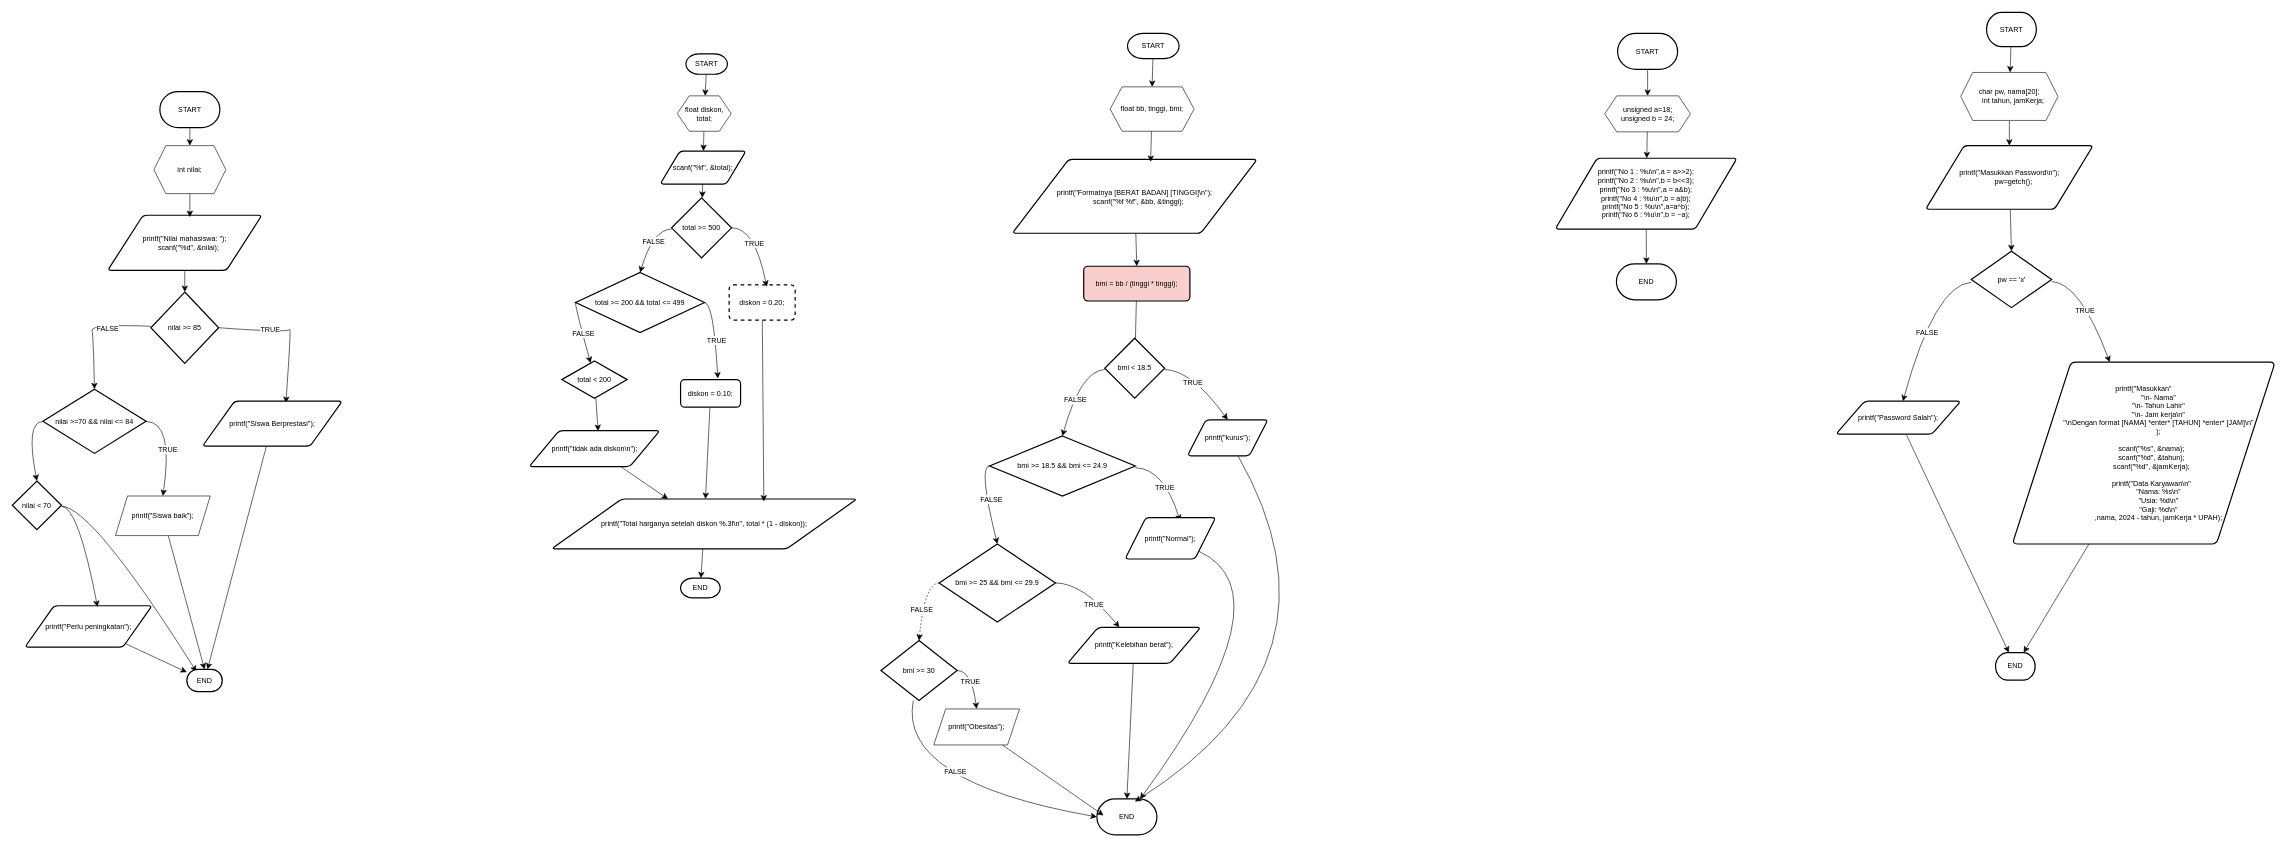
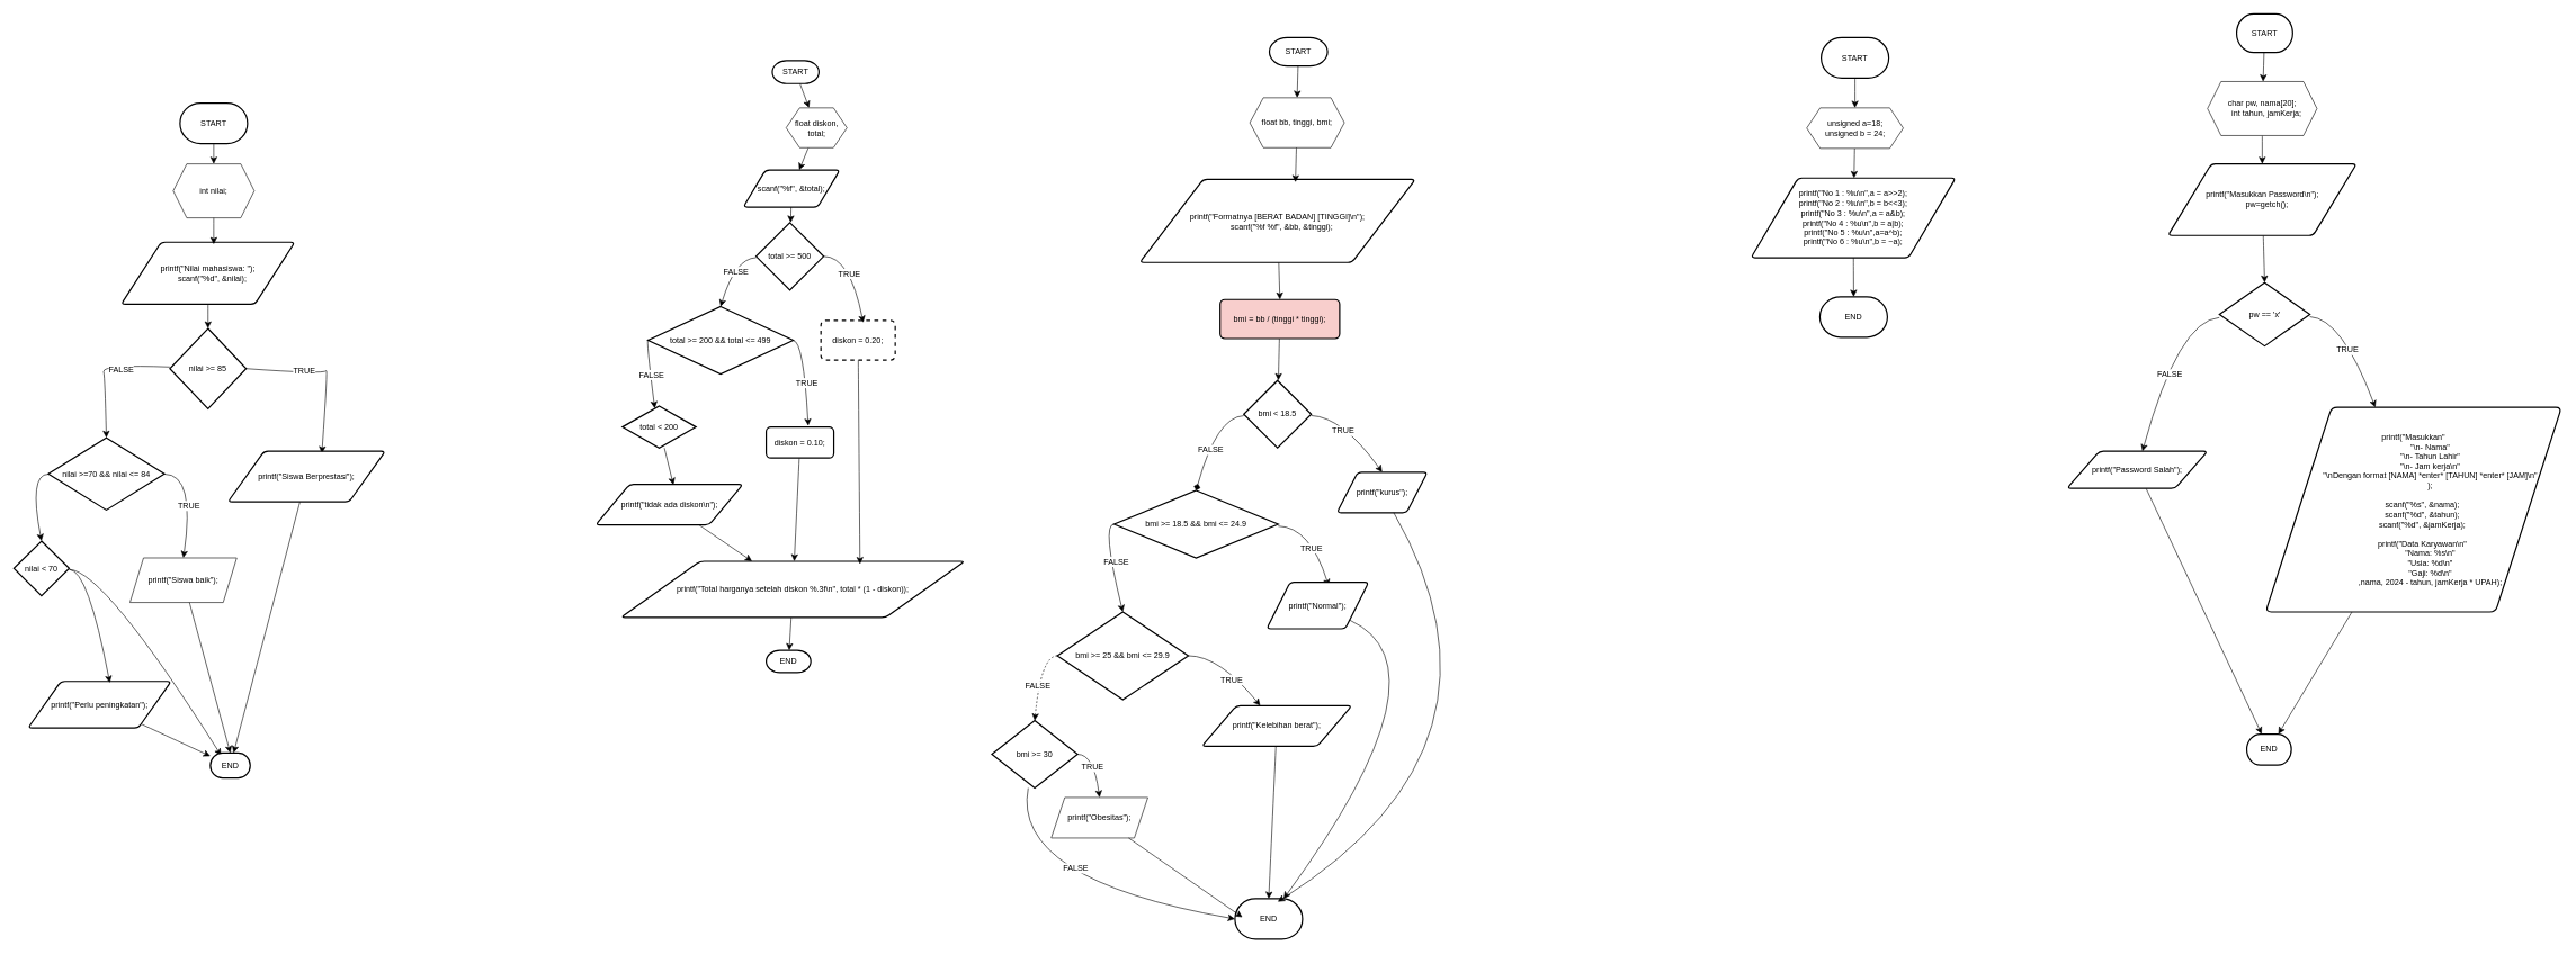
- <mxCell id="30" value="float diskon, total;" style="shape=hexagon;perimeter=hexagonPerimeter2;whiteSpace=wrap;html=1;fixedSize=1;" vertex="1" parent="1"><mxGeometry x="1128.5" y="159" width="90" height="59" as="geometry" /></mxCell>
+ <mxCell id="30" value="float diskon, total;" style="shape=hexagon;perimeter=hexagonPerimeter2;whiteSpace=wrap;html=1;fixedSize=1;" vertex="1" parent="1"><mxGeometry x="1163.5" y="159" width="90" height="59" as="geometry" /></mxCell>
- <mxCell id="60" style="edgeStyle=none;curved=1;rounded=0;orthogonalLoop=1;jettySize=auto;html=1;fontSize=12;startSize=8;endSize=8;endArrow=none;" edge="1" parent="1" source="61" target="64"><mxGeometry relative="1" as="geometry" /></mxCell>
+ <mxCell id="60" style="edgeStyle=none;curved=1;rounded=0;orthogonalLoop=1;jettySize=auto;html=1;fontSize=12;startSize=8;endSize=8;" edge="1" parent="1" source="61" target="64"><mxGeometry relative="1" as="geometry" /></mxCell>
- <mxCell id="45" value="total &lt; 200" style="strokeWidth=2;html=1;shape=mxgraph.flowchart.decision;whiteSpace=wrap;" vertex="1" parent="1"><mxGeometry x="936" y="601" width="109" height="62" as="geometry" /></mxCell>
+ <mxCell id="45" value="total &lt; 200" style="strokeWidth=2;html=1;shape=mxgraph.flowchart.decision;whiteSpace=wrap;" vertex="1" parent="1"><mxGeometry x="921" y="601" width="109" height="62" as="geometry" /></mxCell>
- <mxCell id="71" style="edgeStyle=none;curved=1;rounded=0;orthogonalLoop=1;jettySize=auto;html=1;entryX=0.5;entryY=0;entryDx=0;entryDy=0;entryPerimeter=0;fontSize=12;startSize=8;endSize=8;" edge="1" parent="1" source="64" target="67"><mxGeometry relative="1" as="geometry"><Array as="points"><mxPoint x="1801" y="617" /></Array></mxGeometry></mxCell>
+ <mxCell id="71" style="edgeStyle=none;curved=1;rounded=0;orthogonalLoop=1;jettySize=auto;html=1;entryX=0.5;entryY=0;entryDx=0;entryDy=0;entryPerimeter=0;fontSize=12;startSize=8;endSize=8;endArrow=diamond;" edge="1" parent="1" source="64" target="67"><mxGeometry relative="1" as="geometry"><Array as="points"><mxPoint x="1801" y="617" /></Array></mxGeometry></mxCell>
